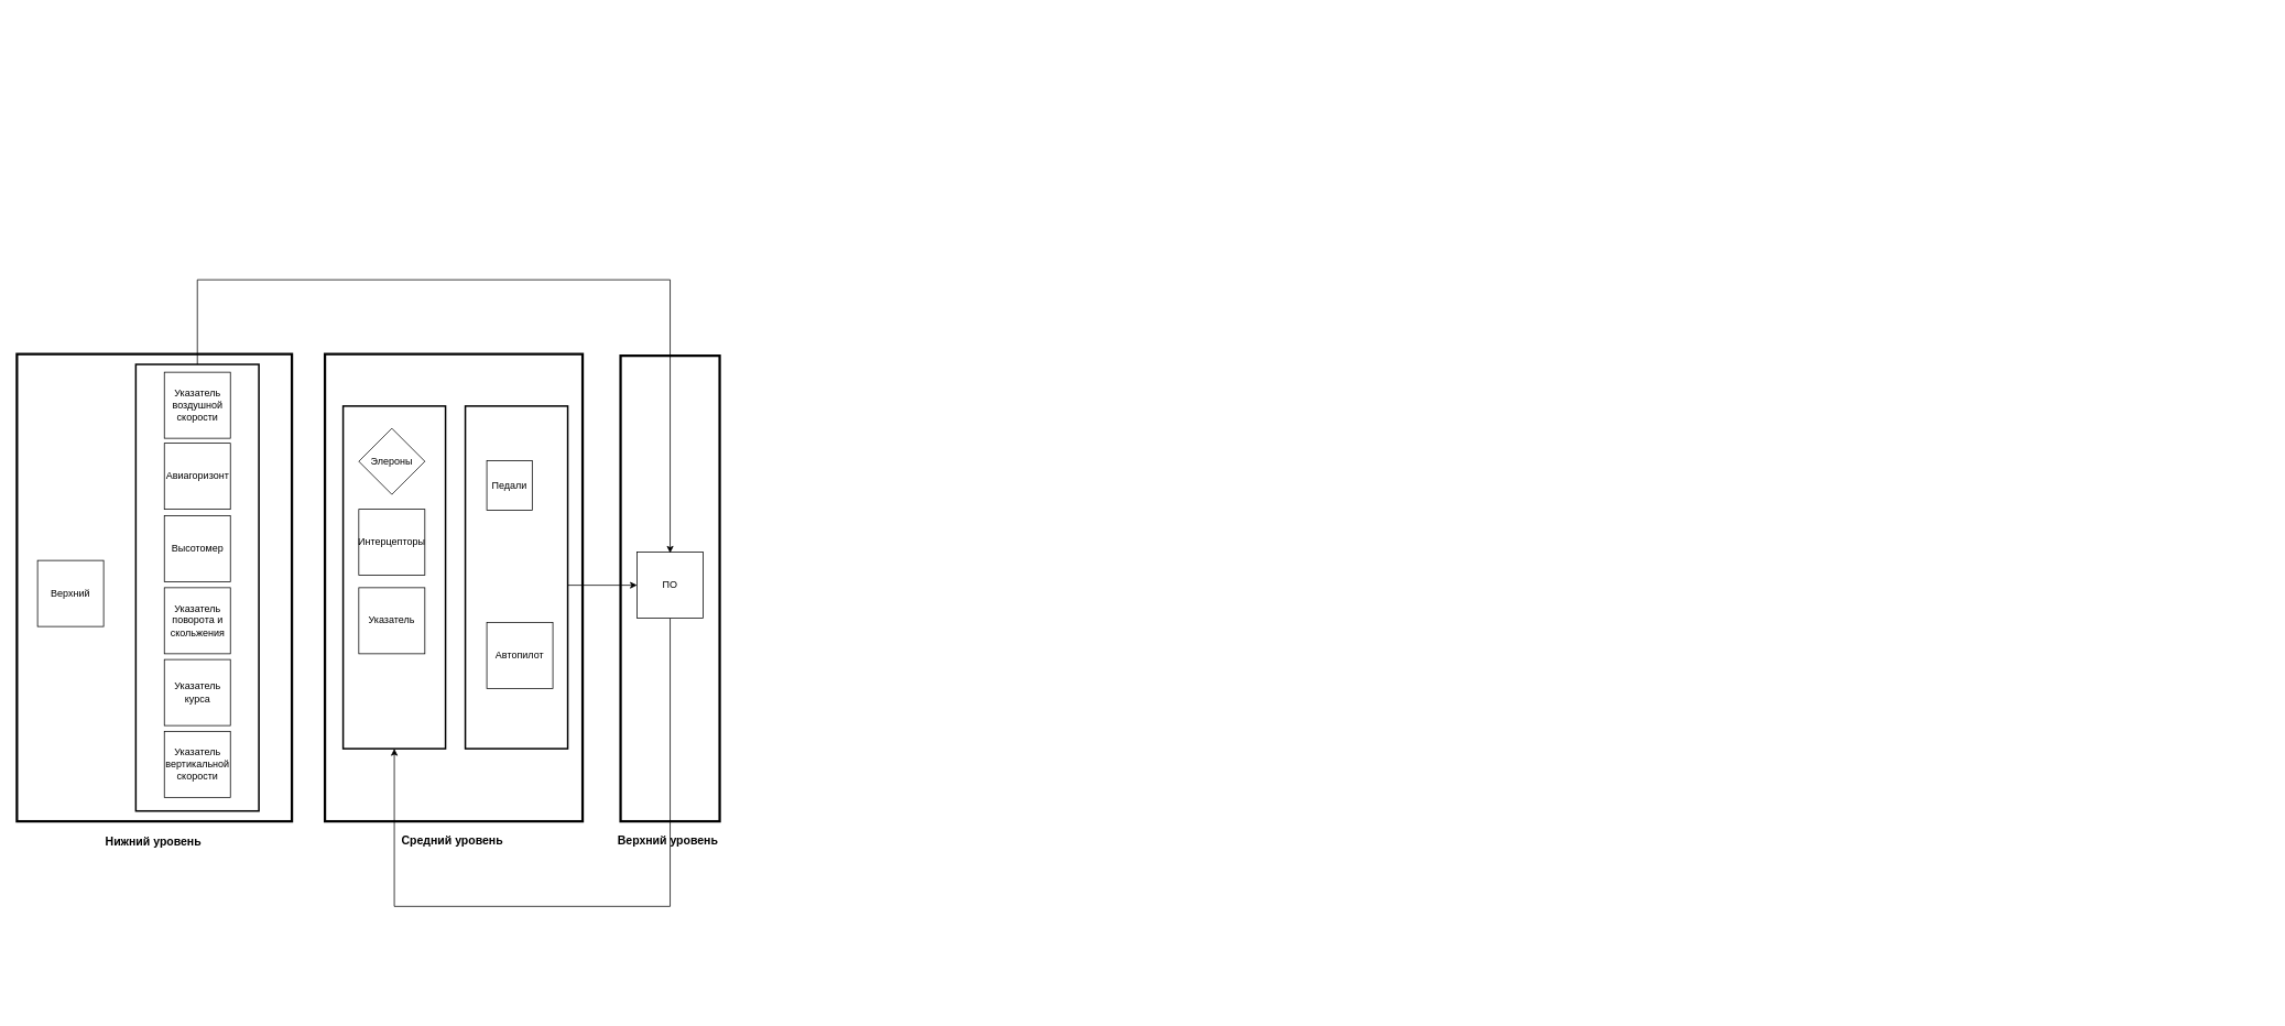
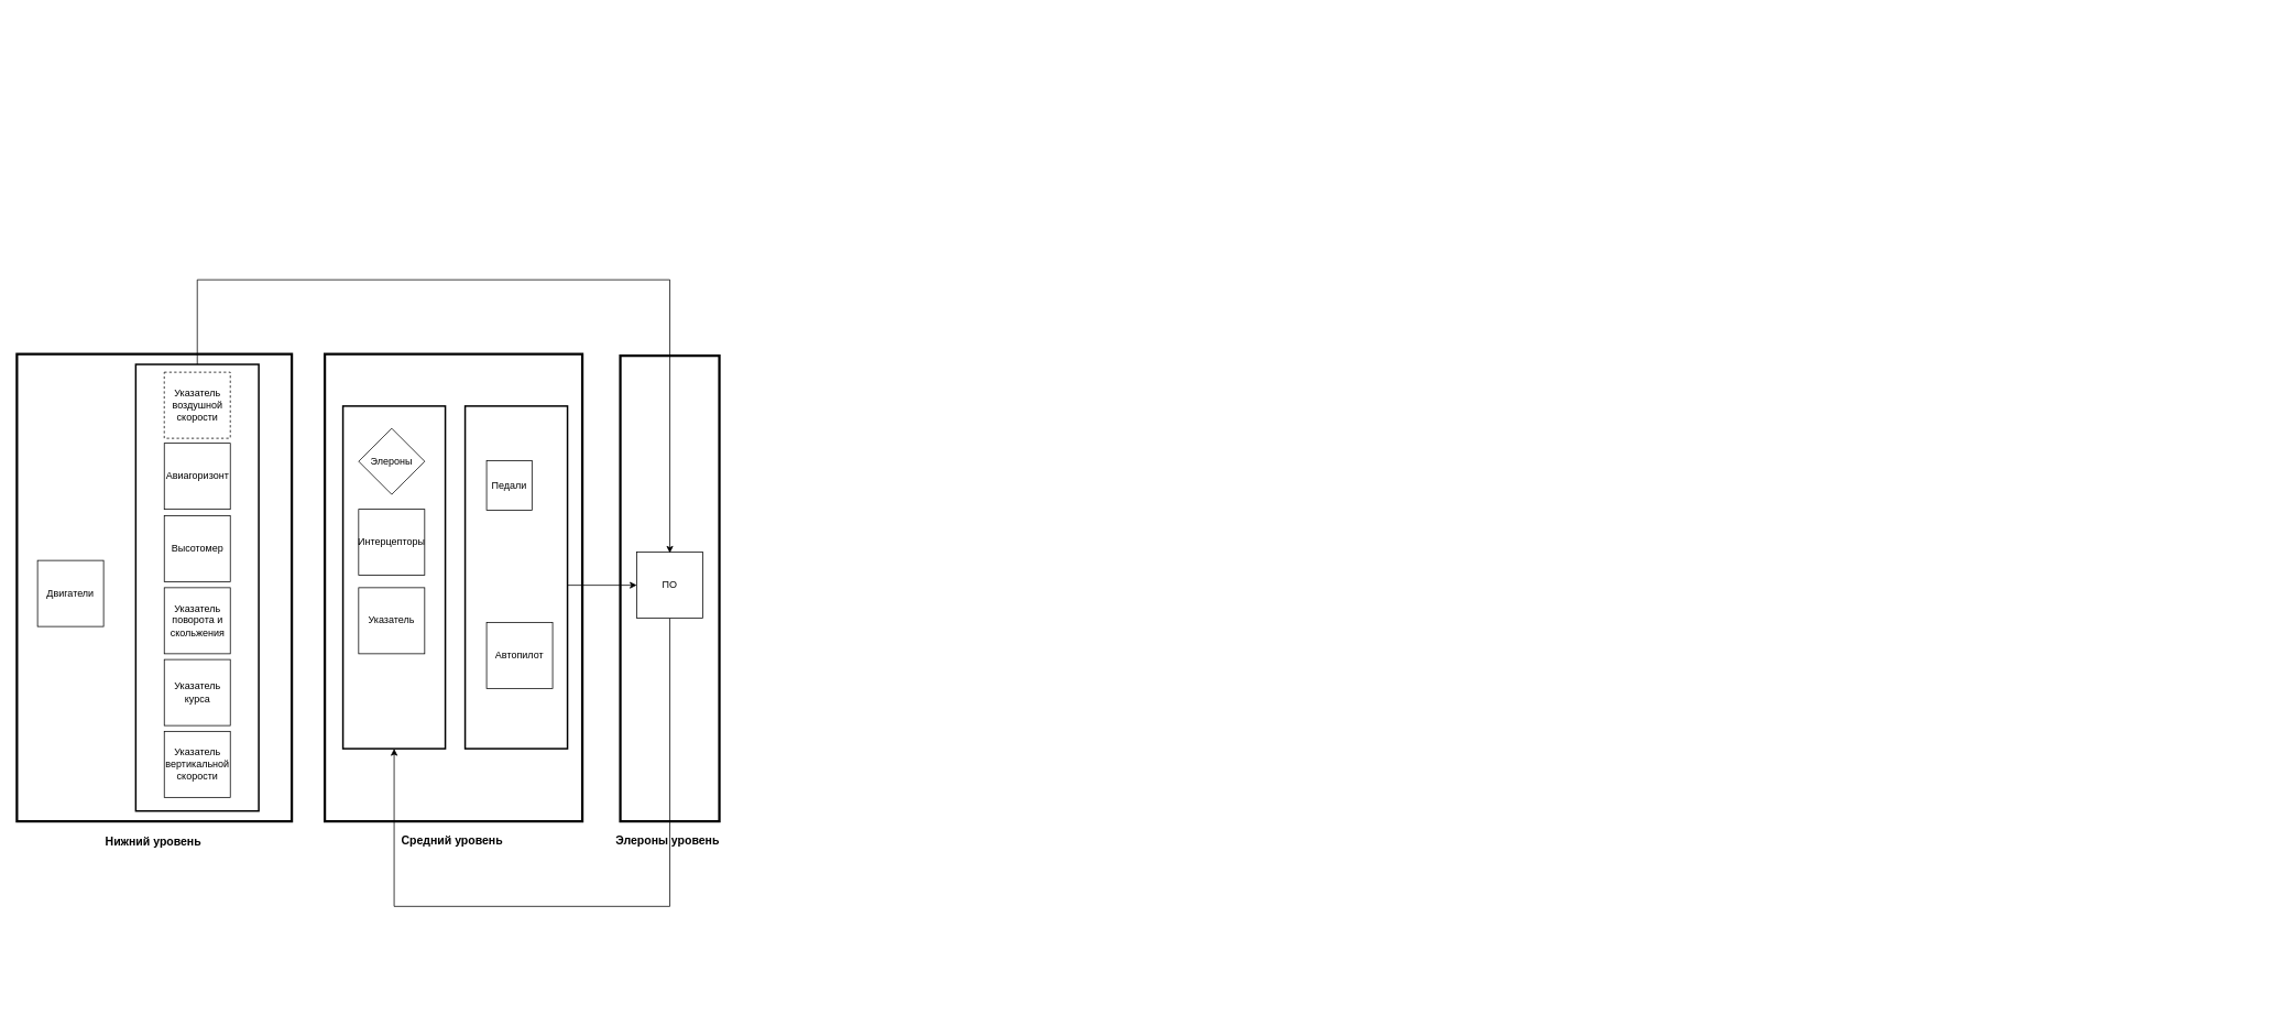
- <mxCell id="23" value="Указатель воздушной скорости" style="whiteSpace=wrap;html=1;aspect=fixed;" vertex="1" parent="1"><mxGeometry x="198.5" y="450" width="80" height="80" as="geometry" /></mxCell>
+ <mxCell id="23" value="Указатель воздушной скорости" style="whiteSpace=wrap;html=1;aspect=fixed;dashed=1;" vertex="1" parent="1"><mxGeometry x="198.5" y="450" width="80" height="80" as="geometry" /></mxCell>
- <mxCell id="21" value="Верхний" style="whiteSpace=wrap;html=1;aspect=fixed;" vertex="1" parent="1"><mxGeometry x="45" y="678" width="80" height="80" as="geometry" /></mxCell>
+ <mxCell id="21" value="Двигатели" style="whiteSpace=wrap;html=1;aspect=fixed;" vertex="1" parent="1"><mxGeometry x="45" y="678" width="80" height="80" as="geometry" /></mxCell>
- <mxCell id="12" value="&lt;font style=&quot;font-size: 14px;&quot;&gt;&lt;b&gt;Верхний уровень&lt;/b&gt;&lt;/font&gt;" style="text;html=1;align=center;verticalAlign=middle;resizable=0;points=[];autosize=1;strokeColor=none;fillColor=none;" vertex="1" parent="1"><mxGeometry x="738" y="1002" width="140" height="29" as="geometry" /></mxCell>
+ <mxCell id="12" value="&lt;font style=&quot;font-size: 14px;&quot;&gt;&lt;b&gt;Элероны уровень&lt;/b&gt;&lt;/font&gt;" style="text;html=1;align=center;verticalAlign=middle;resizable=0;points=[];autosize=1;strokeColor=none;fillColor=none;" vertex="1" parent="1"><mxGeometry x="738" y="1002" width="140" height="29" as="geometry" /></mxCell>
